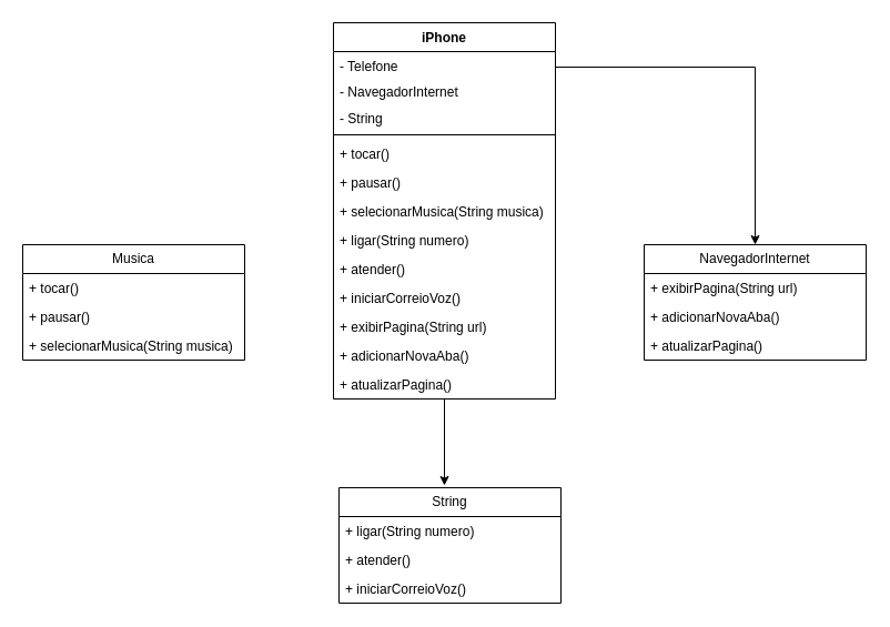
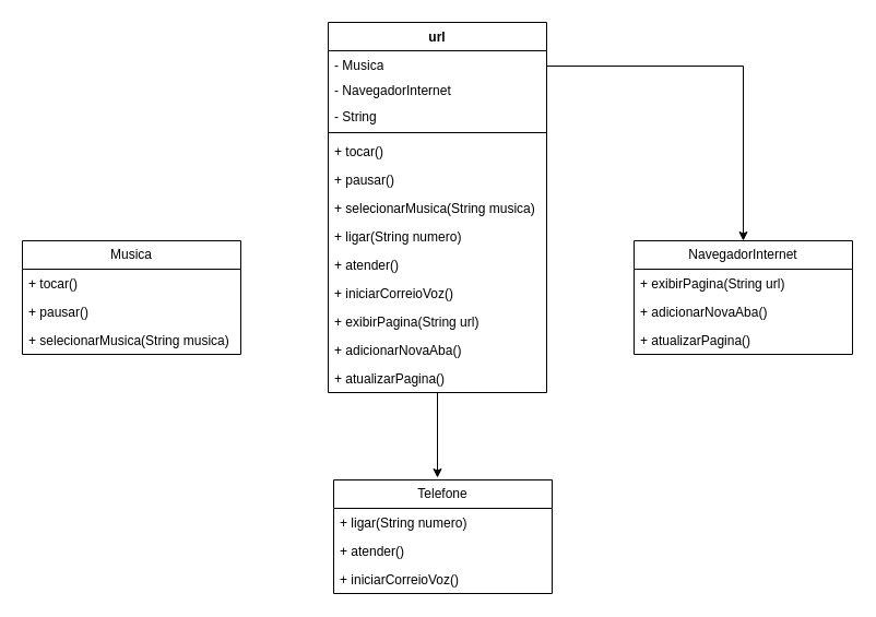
- <mxCell id="2" value="iPhone" style="swimlane;fontStyle=1;align=center;verticalAlign=top;childLayout=stackLayout;horizontal=1;startSize=26;horizontalStack=0;resizeParent=1;resizeParentMax=0;resizeLast=0;collapsible=1;marginBottom=0;whiteSpace=wrap;html=1;" vertex="1" parent="1"><mxGeometry x="300" y="20" width="200" height="339" as="geometry" /></mxCell>
+ <mxCell id="2" value="url" style="swimlane;fontStyle=1;align=center;verticalAlign=top;childLayout=stackLayout;horizontal=1;startSize=26;horizontalStack=0;resizeParent=1;resizeParentMax=0;resizeLast=0;collapsible=1;marginBottom=0;whiteSpace=wrap;html=1;" vertex="1" parent="1"><mxGeometry x="300" y="20" width="200" height="339" as="geometry" /></mxCell>
- <mxCell id="3" value="- Telefone" style="text;strokeColor=none;fillColor=none;align=left;verticalAlign=top;spacingLeft=4;spacingRight=4;overflow=hidden;rotatable=0;points=[[0,0.5],[1,0.5]];portConstraint=eastwest;whiteSpace=wrap;html=1;" vertex="1" parent="2"><mxGeometry y="26" width="200" height="23" as="geometry" /></mxCell>
+ <mxCell id="3" value="- Musica" style="text;strokeColor=none;fillColor=none;align=left;verticalAlign=top;spacingLeft=4;spacingRight=4;overflow=hidden;rotatable=0;points=[[0,0.5],[1,0.5]];portConstraint=eastwest;whiteSpace=wrap;html=1;" vertex="1" parent="2"><mxGeometry y="26" width="200" height="23" as="geometry" /></mxCell>
- <mxCell id="26" value="String" style="swimlane;fontStyle=0;childLayout=stackLayout;horizontal=1;startSize=26;fillColor=none;horizontalStack=0;resizeParent=1;resizeParentMax=0;resizeLast=0;collapsible=1;marginBottom=0;whiteSpace=wrap;html=1;" vertex="1" parent="1"><mxGeometry x="305" y="439" width="200" height="104" as="geometry" /></mxCell>
+ <mxCell id="26" value="Telefone" style="swimlane;fontStyle=0;childLayout=stackLayout;horizontal=1;startSize=26;fillColor=none;horizontalStack=0;resizeParent=1;resizeParentMax=0;resizeLast=0;collapsible=1;marginBottom=0;whiteSpace=wrap;html=1;" vertex="1" parent="1"><mxGeometry x="305" y="439" width="200" height="104" as="geometry" /></mxCell>
